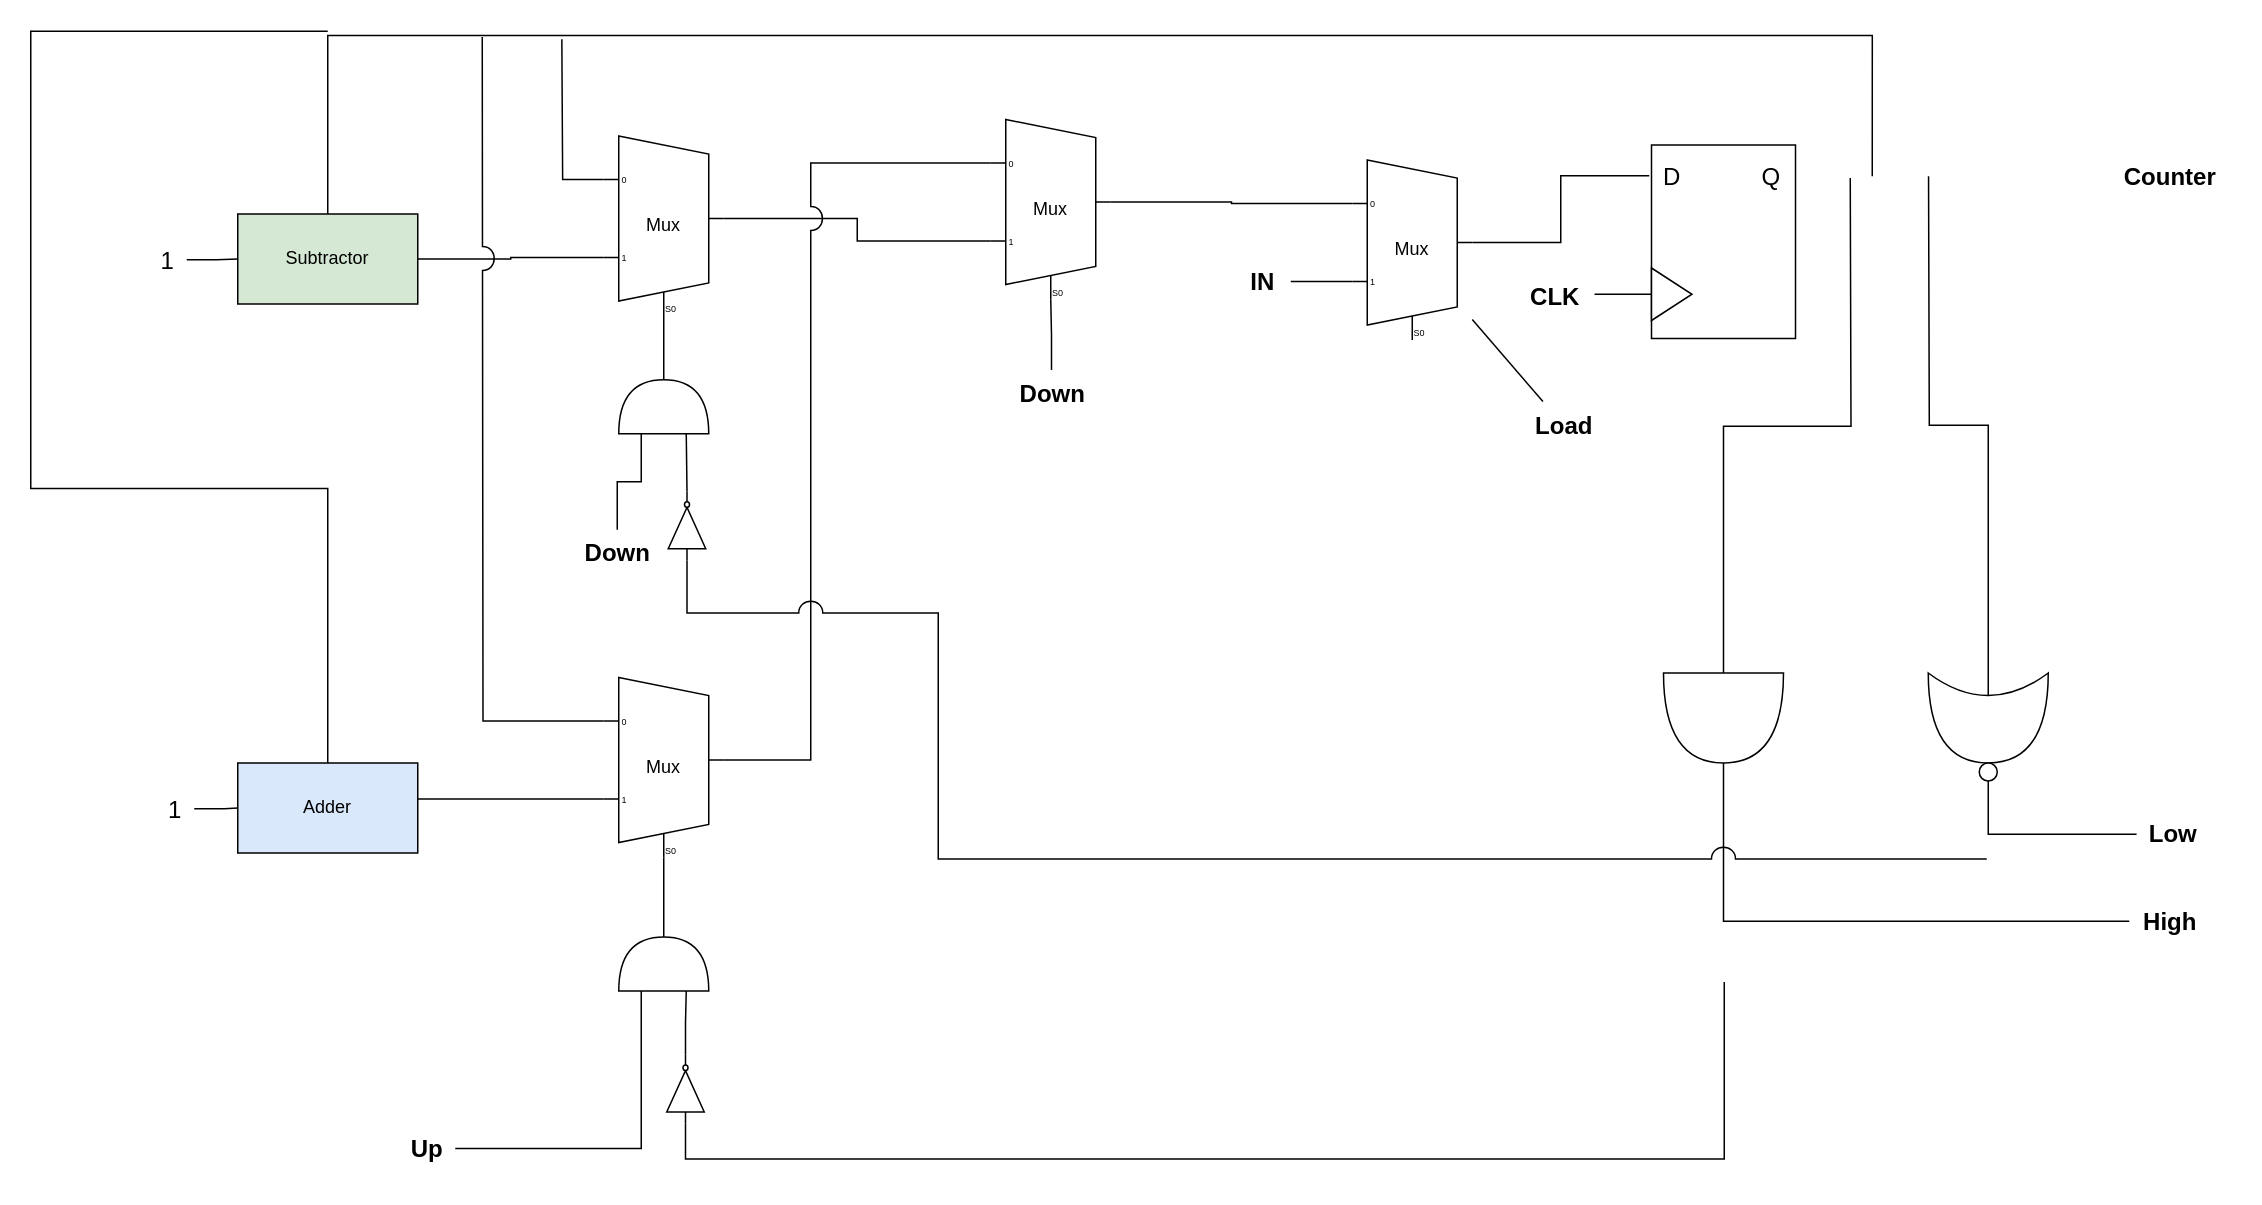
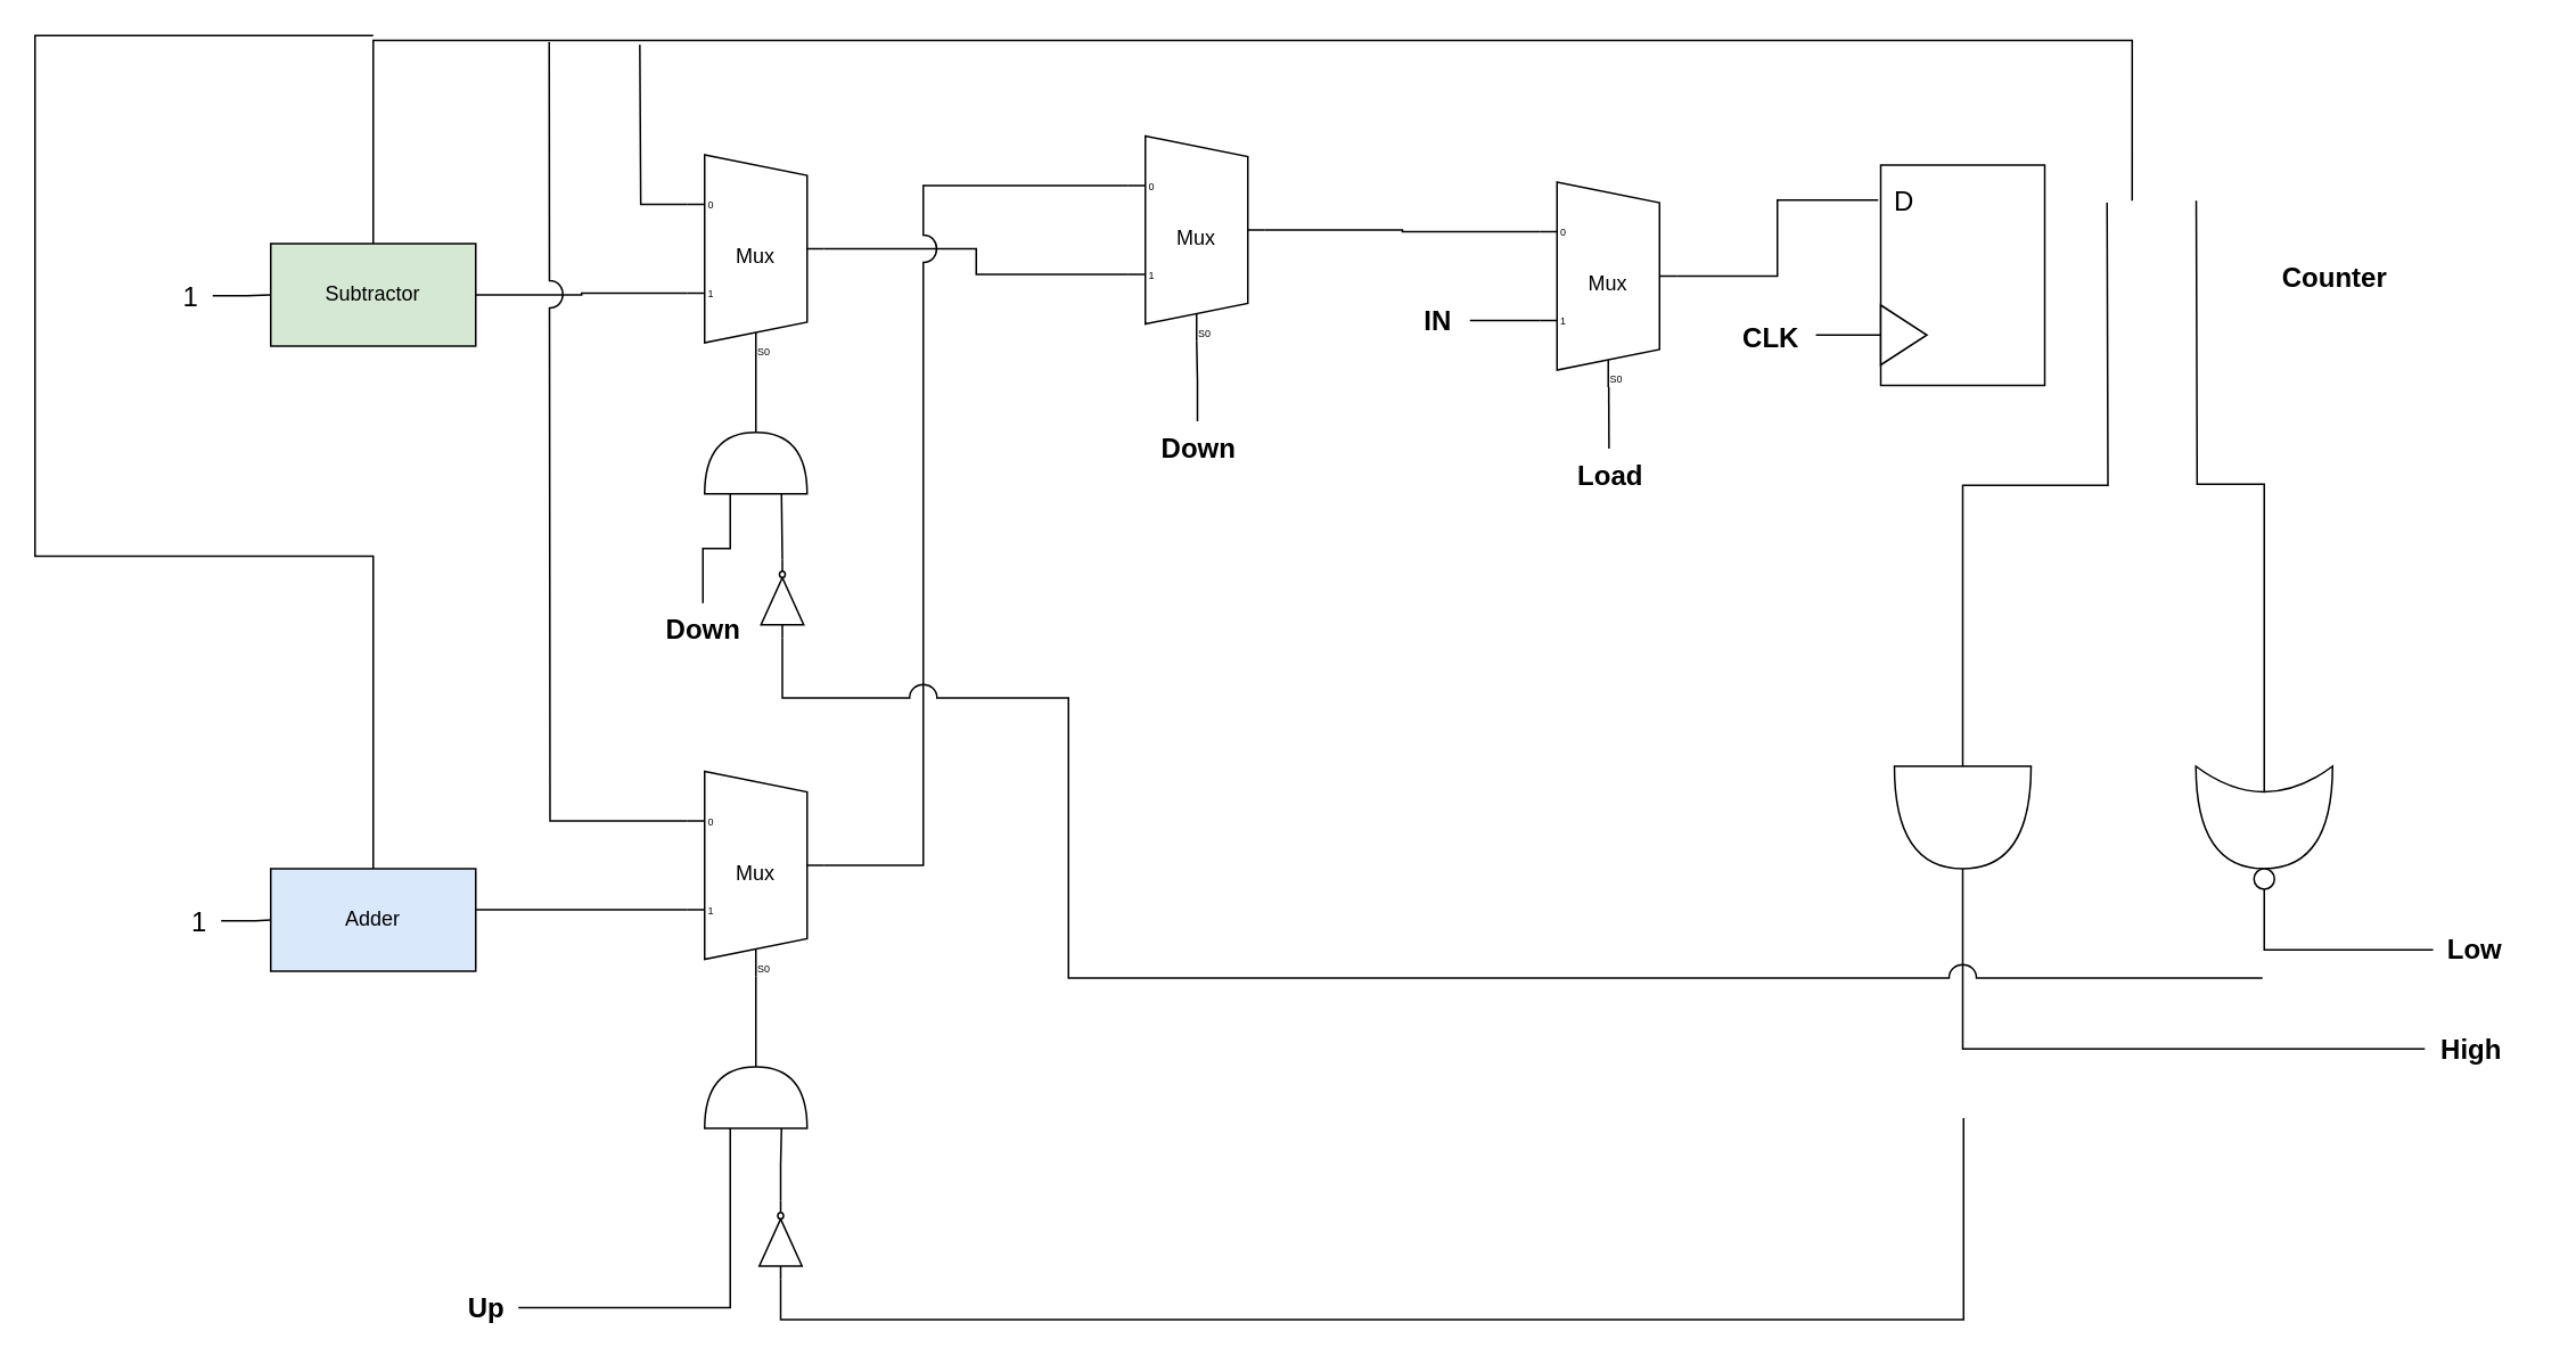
- <mxCell id="6" value="Q" style="text;html=1;align=center;verticalAlign=middle;resizable=0;points=[];autosize=1;strokeColor=none;fillColor=none;fontSize=16;" parent="1" vertex="1"><mxGeometry x="1164.5" y="101" width="30" height="31" as="geometry" /></mxCell>
- <mxCell id="14" value="&lt;b&gt;Counter&lt;/b&gt;" style="text;html=1;align=center;verticalAlign=middle;resizable=0;points=[];autosize=1;strokeColor=none;fillColor=none;fontSize=16;" parent="1" vertex="1"><mxGeometry x="1406.5" y="101" width="79" height="31" as="geometry" /></mxCell>
+ <mxCell id="14" value="&lt;b&gt;Counter&lt;/b&gt;" style="text;html=1;align=center;verticalAlign=middle;resizable=0;points=[];autosize=1;strokeColor=none;fillColor=none;fontSize=16;" parent="1" vertex="1"><mxGeometry x="1326.5" y="146" width="79" height="31" as="geometry" /></mxCell>
- <mxCell id="10" value="&lt;font style=&quot;font-size: 16px;&quot;&gt;&lt;b&gt;Load&lt;/b&gt;&lt;/font&gt;" style="text;html=1;align=center;verticalAlign=middle;resizable=0;points=[];autosize=1;strokeColor=none;fillColor=none;fontSize=16;" parent="1" vertex="1"><mxGeometry x="1013.5" y="267" width="56" height="31" as="geometry" /></mxCell>
+ <mxCell id="10" value="&lt;font style=&quot;font-size: 16px;&quot;&gt;&lt;b&gt;Load&lt;/b&gt;&lt;/font&gt;" style="text;html=1;align=center;verticalAlign=middle;resizable=0;points=[];autosize=1;strokeColor=none;fillColor=none;fontSize=16;" parent="1" vertex="1"><mxGeometry x="913.5" y="262" width="56" height="31" as="geometry" /></mxCell>
